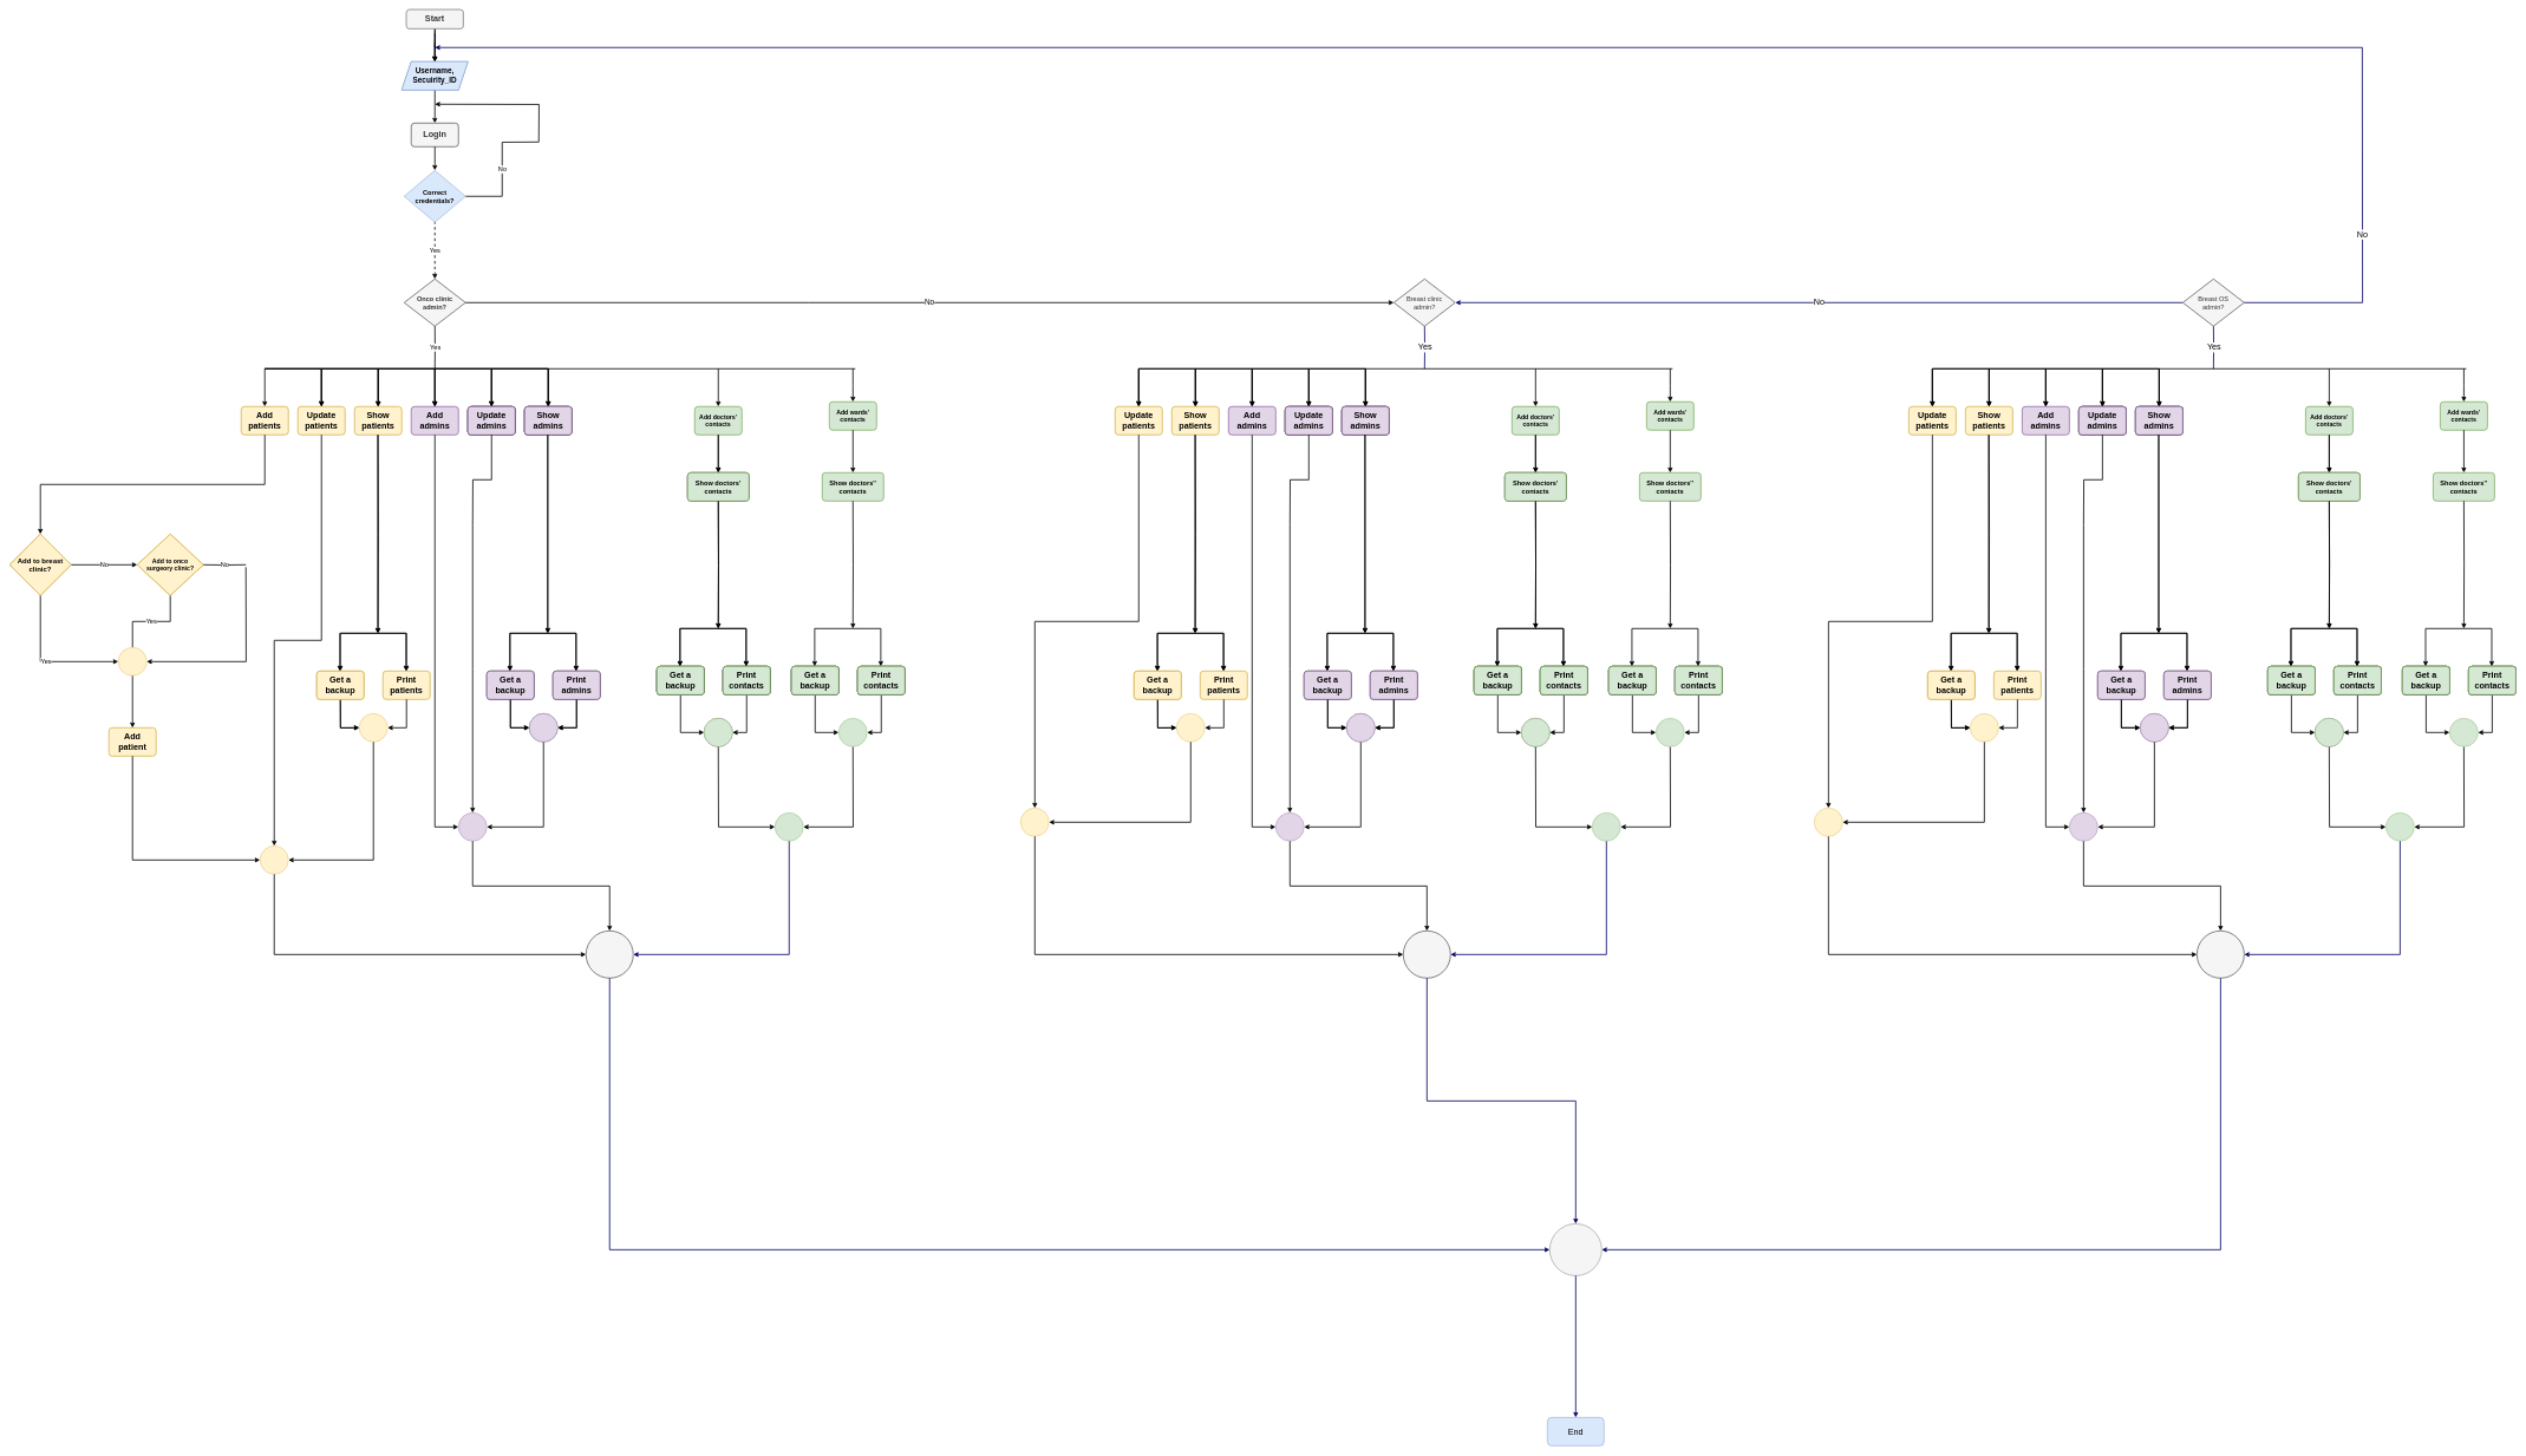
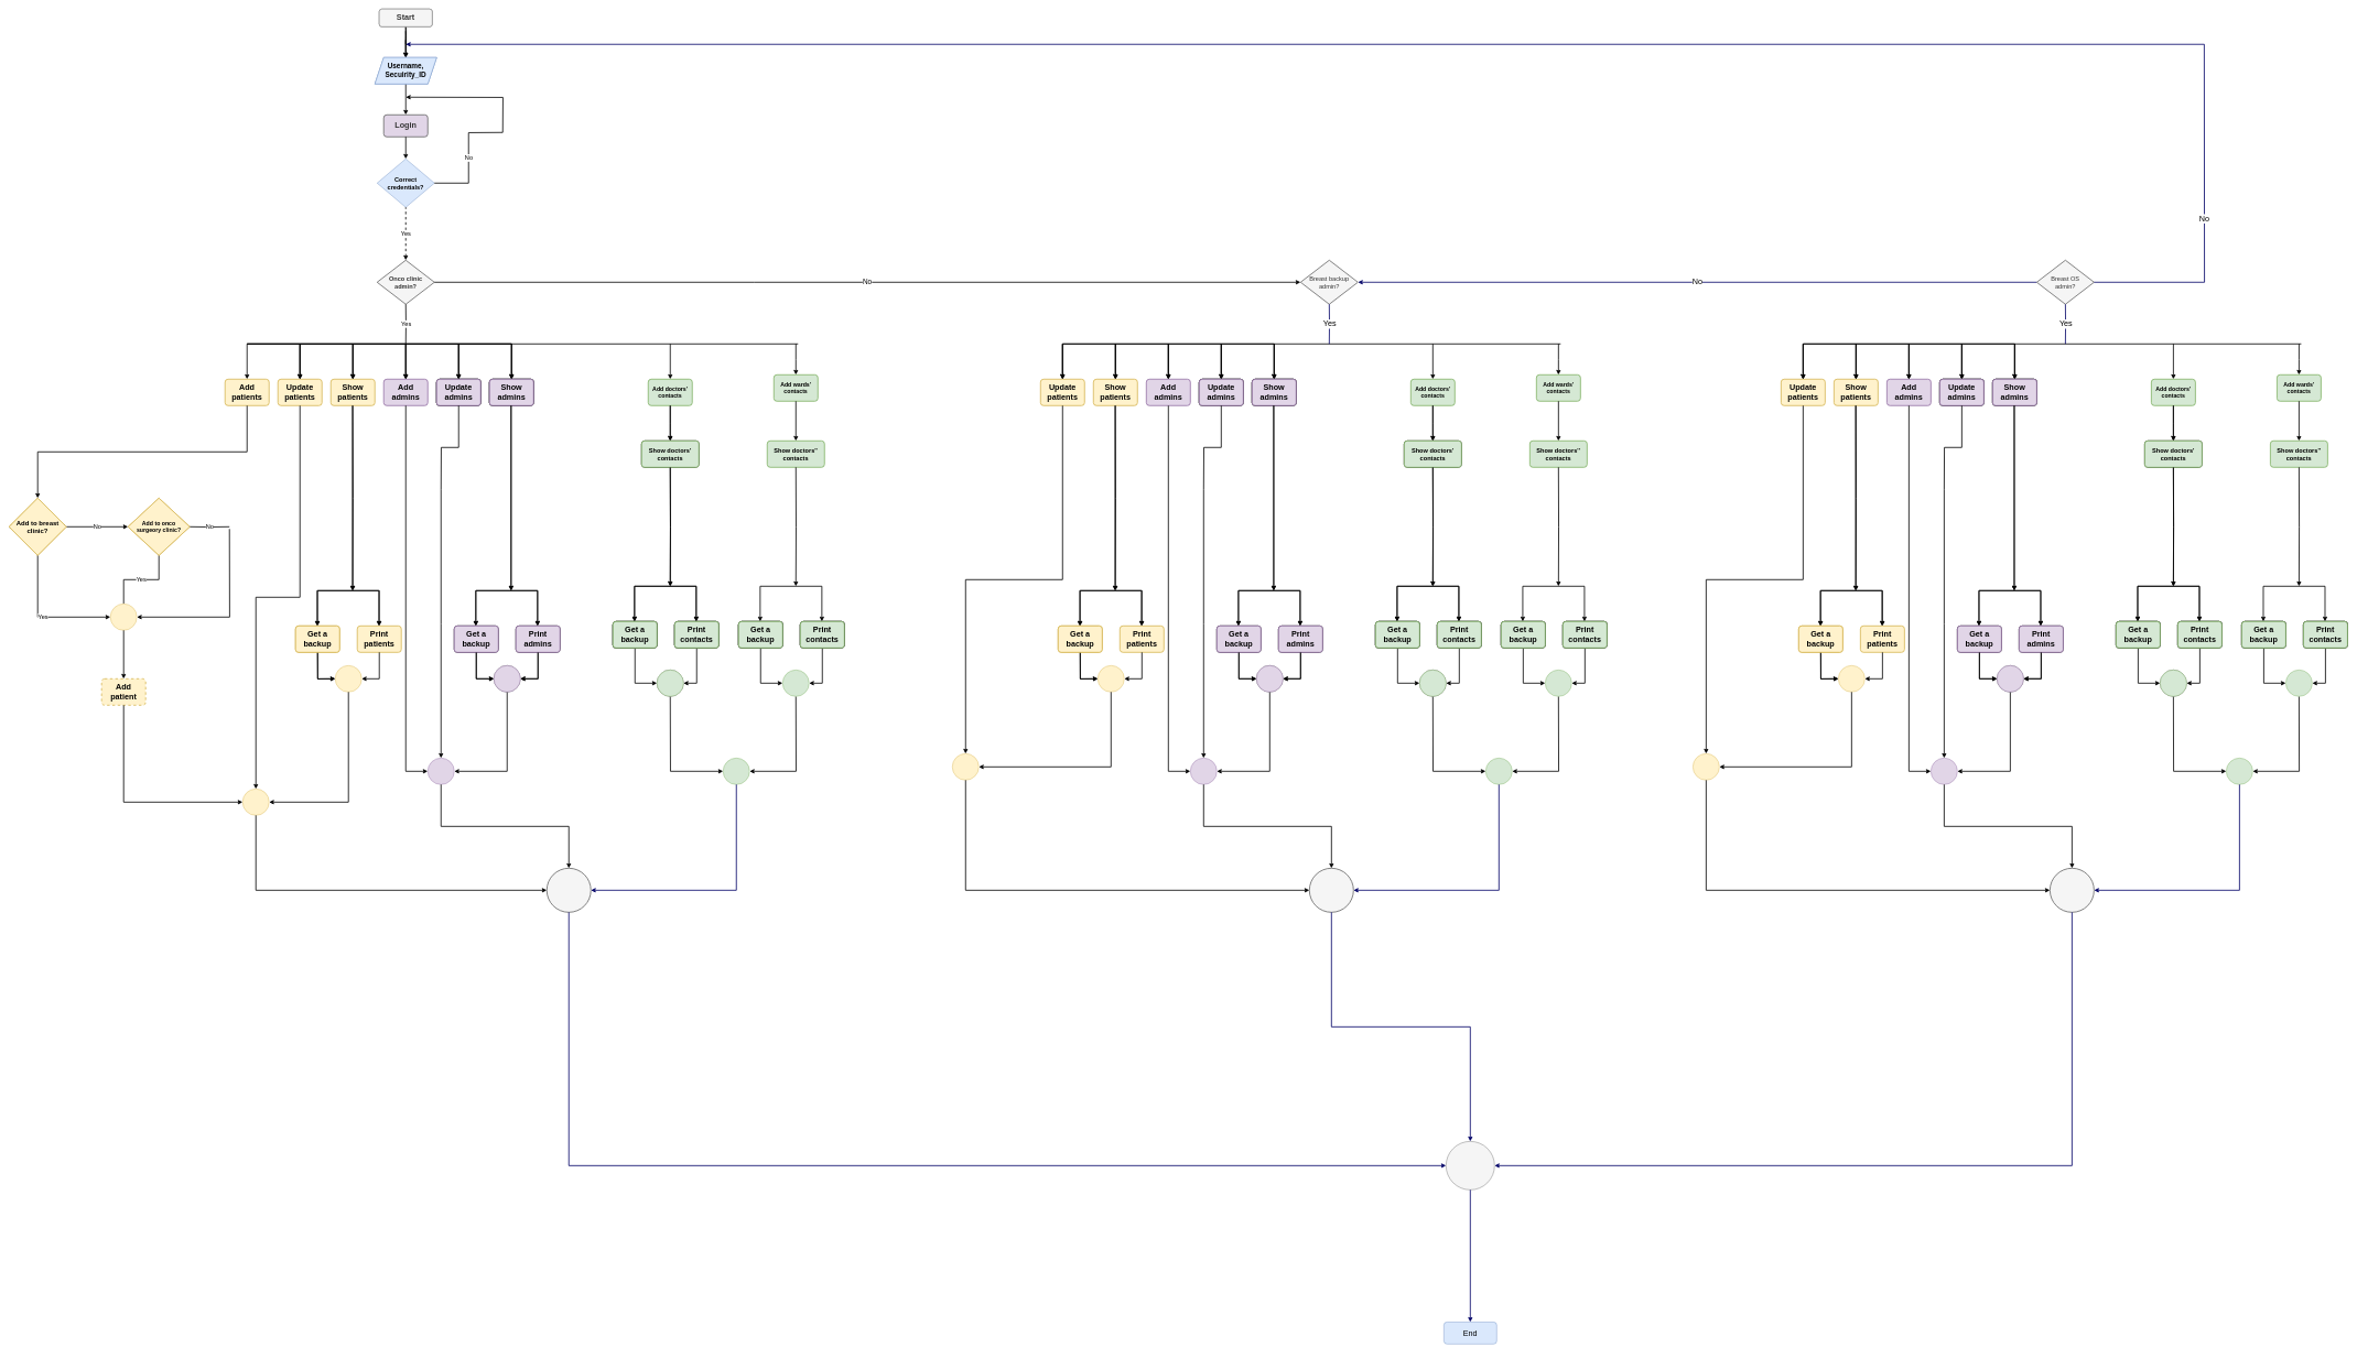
- <mxCell id="12" value="Login" style="rounded=1;whiteSpace=wrap;html=1;absoluteArcSize=1;arcSize=14;strokeWidth=2;fontSize=18;fillColor=#f5f5f5;strokeColor=#666666;fontColor=#333333;fontStyle=1" vertex="1" parent="1"><mxGeometry x="870" y="260" width="100" height="50" as="geometry" /></mxCell>
+ <mxCell id="12" value="Login" style="rounded=1;whiteSpace=wrap;html=1;absoluteArcSize=1;arcSize=14;strokeWidth=2;fontSize=18;fillColor=#e1d5e7;strokeColor=#666666;fontColor=#333333;fontStyle=1;" vertex="1" parent="1"><mxGeometry x="870" y="260" width="100" height="50" as="geometry" /></mxCell>
- <mxCell id="17" value="Breast clinic &lt;br&gt;admin?" style="strokeWidth=2;html=1;shape=mxgraph.flowchart.decision;whiteSpace=wrap;fontSize=14;fillColor=#f5f5f5;strokeColor=#666666;fontColor=#333333;" vertex="1" parent="1"><mxGeometry x="2950" y="590" width="130" height="100" as="geometry" /></mxCell>
+ <mxCell id="17" value="Breast backup &lt;br&gt;admin?" style="strokeWidth=2;html=1;shape=mxgraph.flowchart.decision;whiteSpace=wrap;fontSize=14;fillColor=#f5f5f5;strokeColor=#666666;fontColor=#333333;" vertex="1" parent="1"><mxGeometry x="2950" y="590" width="130" height="100" as="geometry" /></mxCell>
- <mxCell id="61" value="Add patient" style="rounded=1;whiteSpace=wrap;html=1;absoluteArcSize=1;arcSize=14;strokeWidth=2;fontSize=18;fillColor=#fff2cc;strokeColor=#d6b656;fontStyle=1" vertex="1" parent="1"><mxGeometry x="230" y="1540" width="100" height="60" as="geometry" /></mxCell>
+ <mxCell id="61" value="Add patient" style="rounded=1;whiteSpace=wrap;html=1;absoluteArcSize=1;arcSize=14;strokeWidth=2;fontSize=18;fillColor=#fff2cc;strokeColor=#d6b656;fontStyle=1;dashed=1;" vertex="1" parent="1"><mxGeometry x="230" y="1540" width="100" height="60" as="geometry" /></mxCell>
- <mxCell id="391" value="End" style="rounded=1;whiteSpace=wrap;html=1;fontSize=18;fillColor=#dae8fc;strokeColor=#6c8ebf;" vertex="1" parent="1"><mxGeometry x="3275" y="3000" width="120" height="60" as="geometry" /></mxCell>
+ <mxCell id="391" value="End" style="rounded=1;whiteSpace=wrap;html=1;fontSize=18;fillColor=#dae8fc;strokeColor=#6c8ebf;" vertex="1" parent="1"><mxGeometry x="3275" y="3000" width="120" height="50" as="geometry" /></mxCell>
